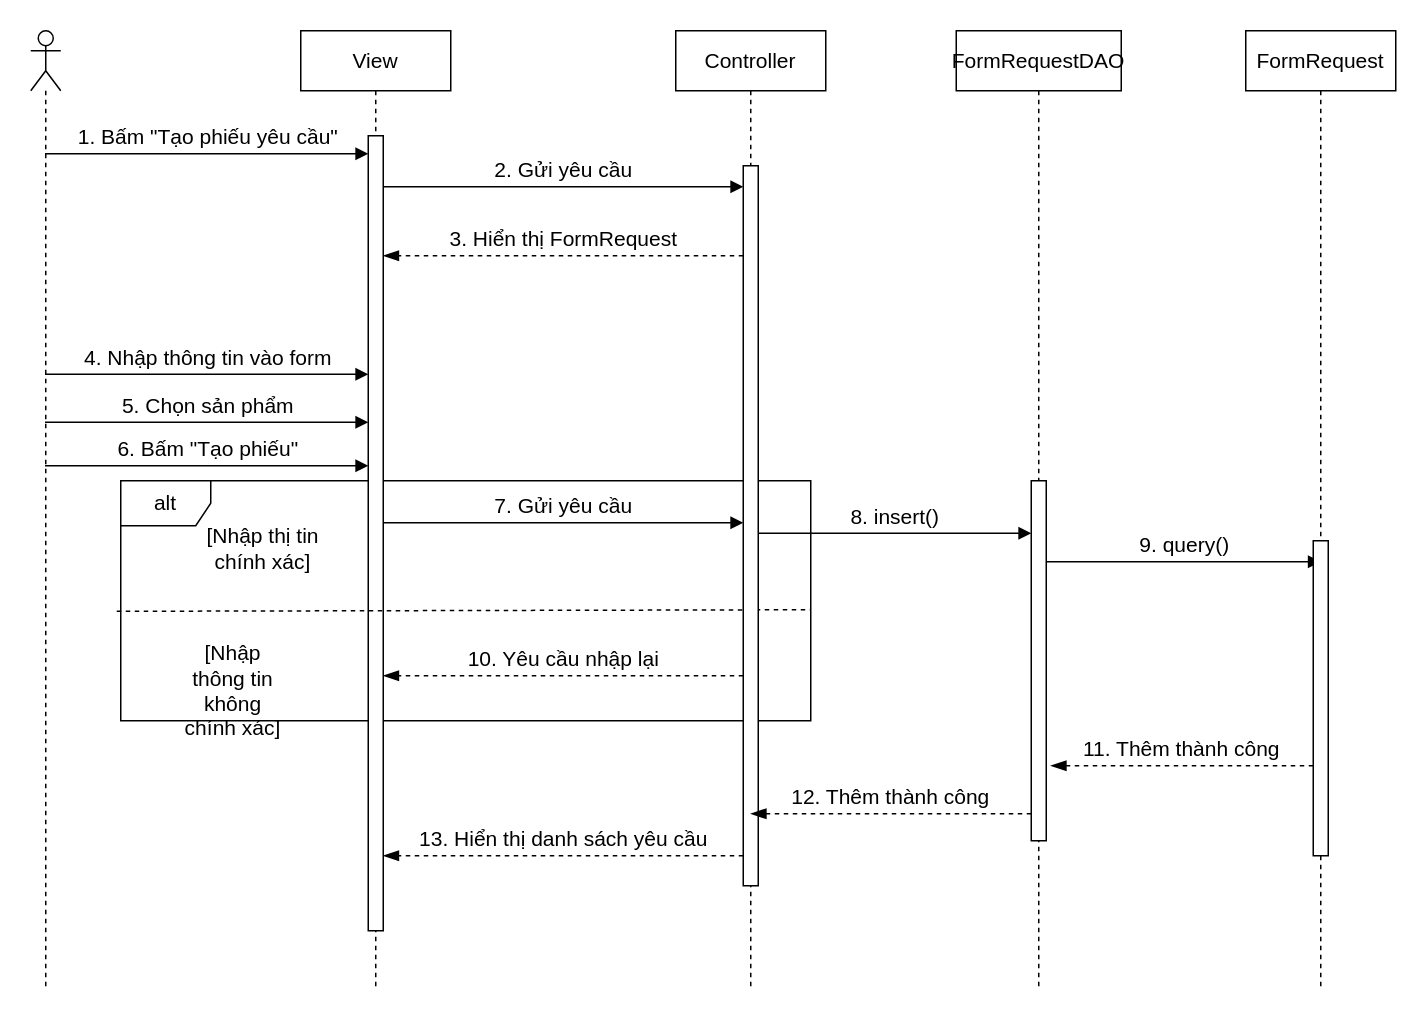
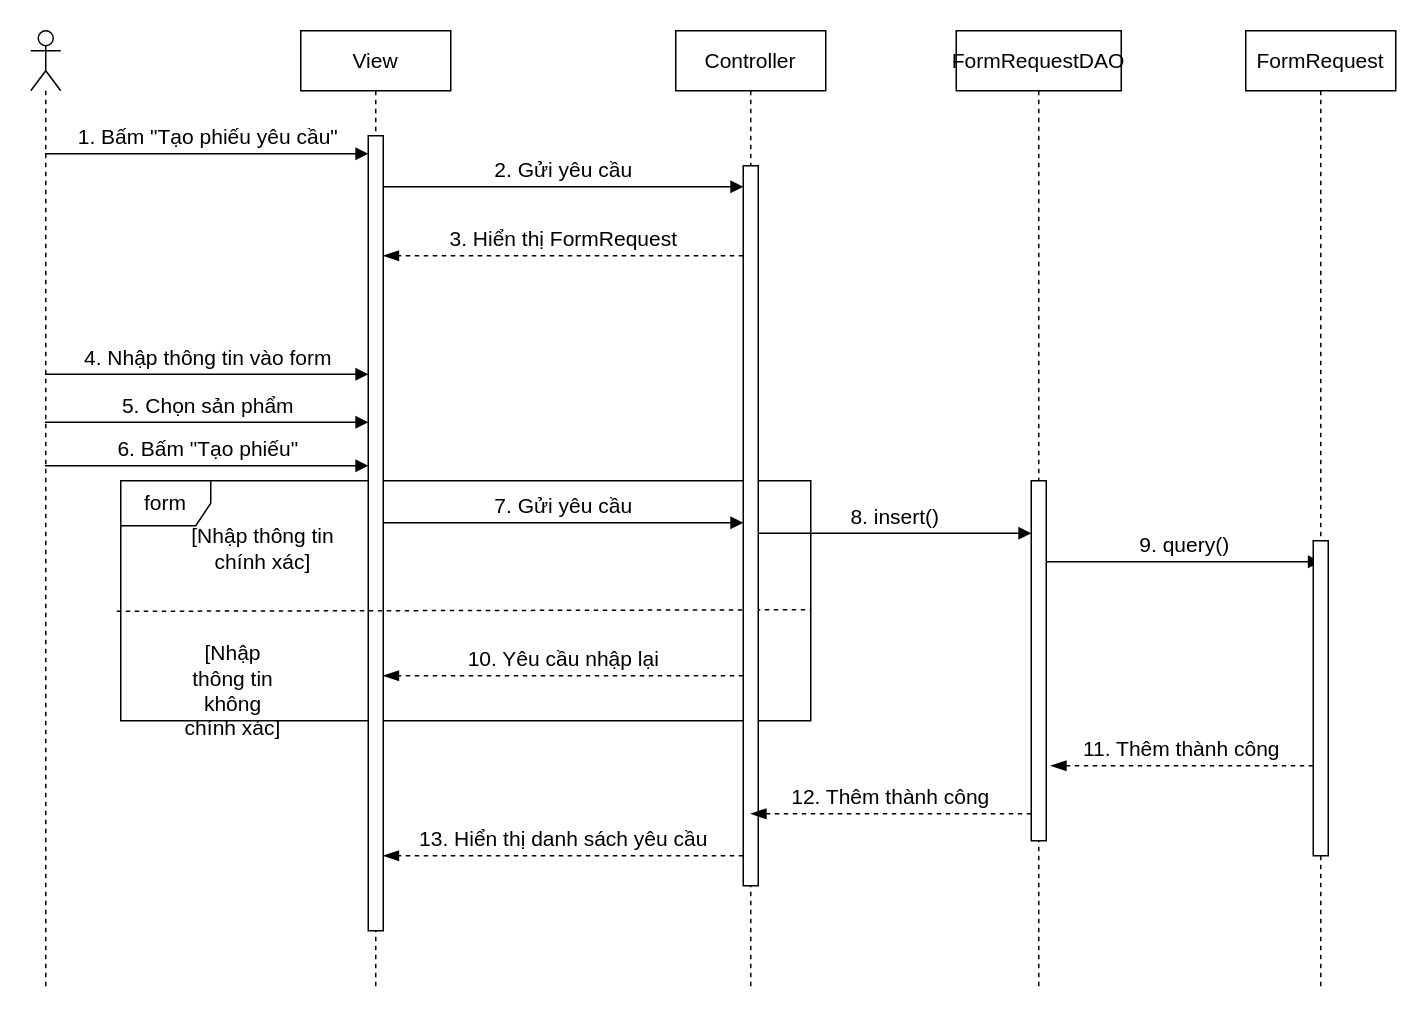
- <mxCell id="2" value="alt" style="shape=umlFrame;whiteSpace=wrap;html=1;container=0;fontSize=14;" parent="1" vertex="1"><mxGeometry x="80" y="320" width="460" height="160" as="geometry" /></mxCell>
+ <mxCell id="2" value="form" style="shape=umlFrame;whiteSpace=wrap;html=1;container=0;fontSize=14;" parent="1" vertex="1"><mxGeometry x="80" y="320" width="460" height="160" as="geometry" /></mxCell>
- <mxCell id="20" value="[Nhập thị tin chính xác]" style="text;html=1;strokeColor=none;fillColor=none;align=center;verticalAlign=middle;whiteSpace=wrap;rounded=0;container=0;fontSize=14;" parent="1" vertex="1"><mxGeometry x="120" y="350" width="110" height="30" as="geometry" /></mxCell>
+ <mxCell id="20" value="[Nhập thông tin chính xác]" style="text;html=1;strokeColor=none;fillColor=none;align=center;verticalAlign=middle;whiteSpace=wrap;rounded=0;container=0;fontSize=14;" parent="1" vertex="1"><mxGeometry x="120" y="350" width="110" height="30" as="geometry" /></mxCell>
